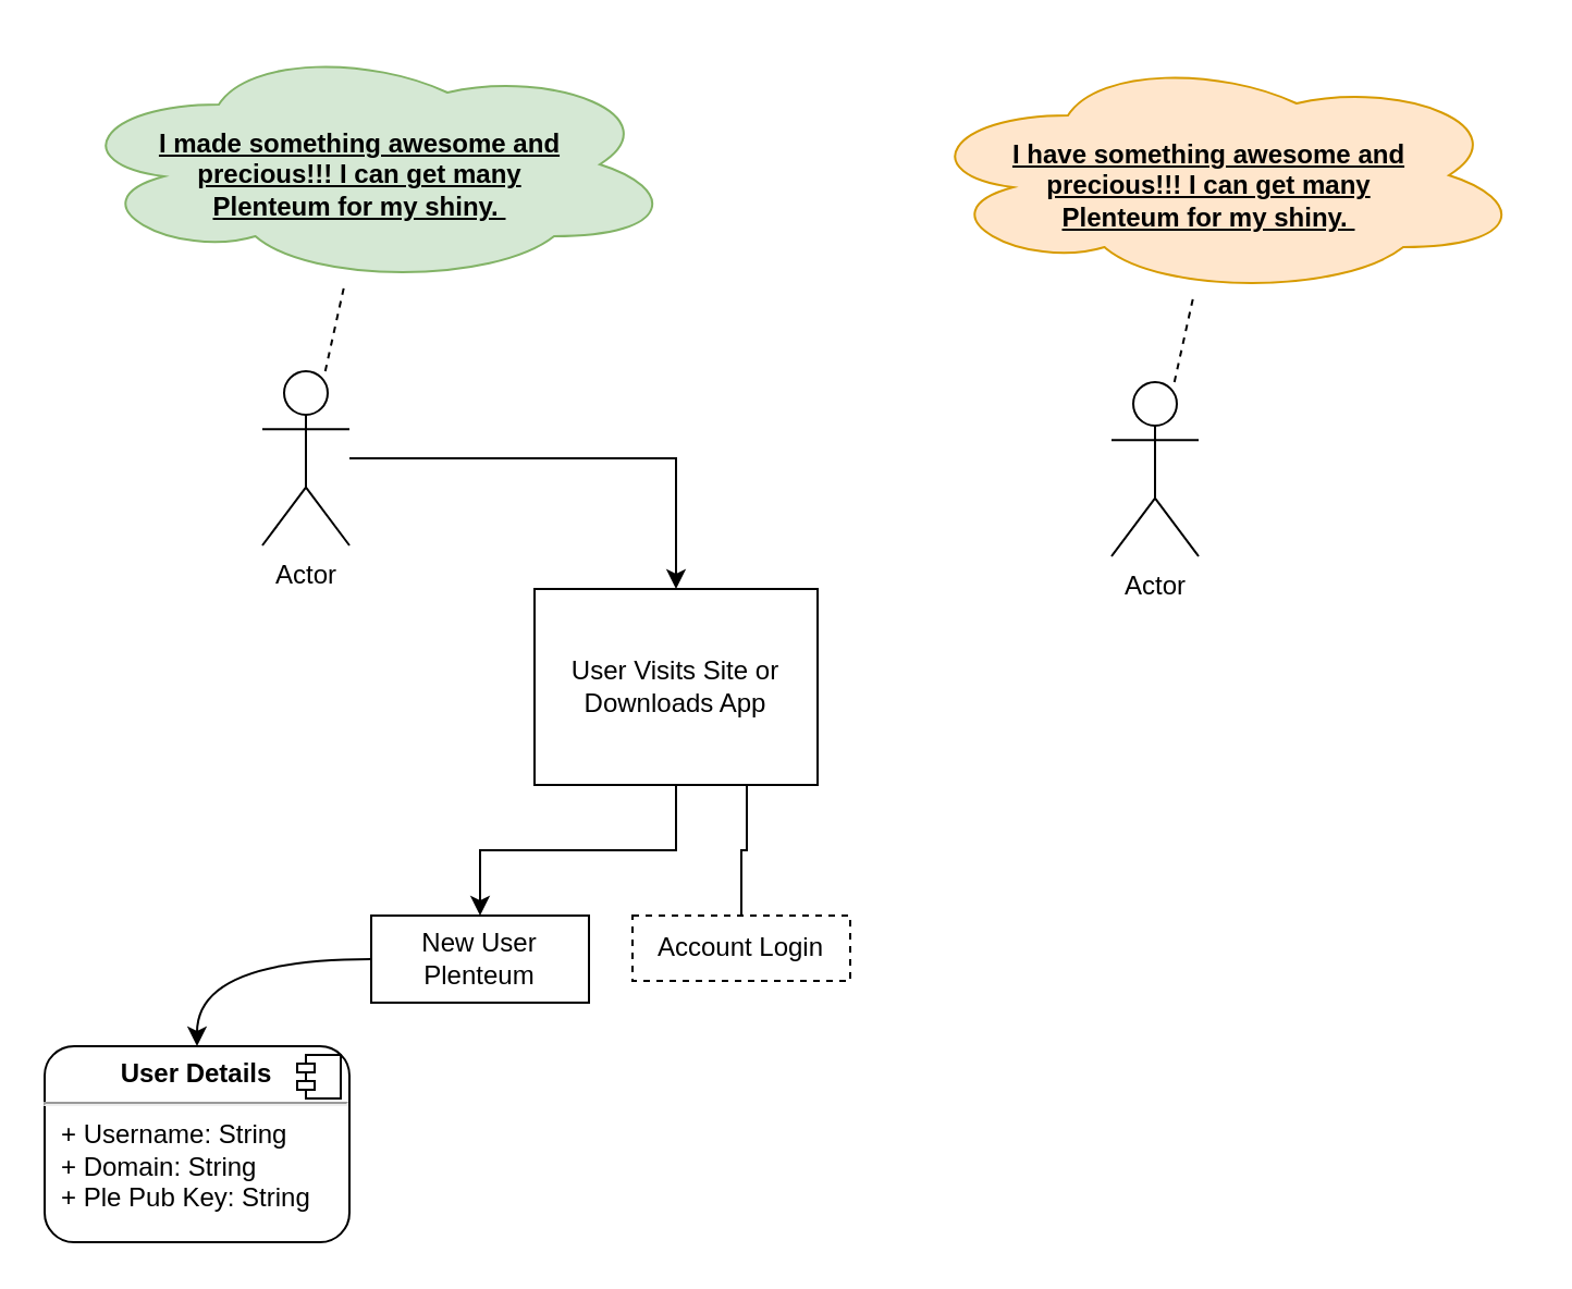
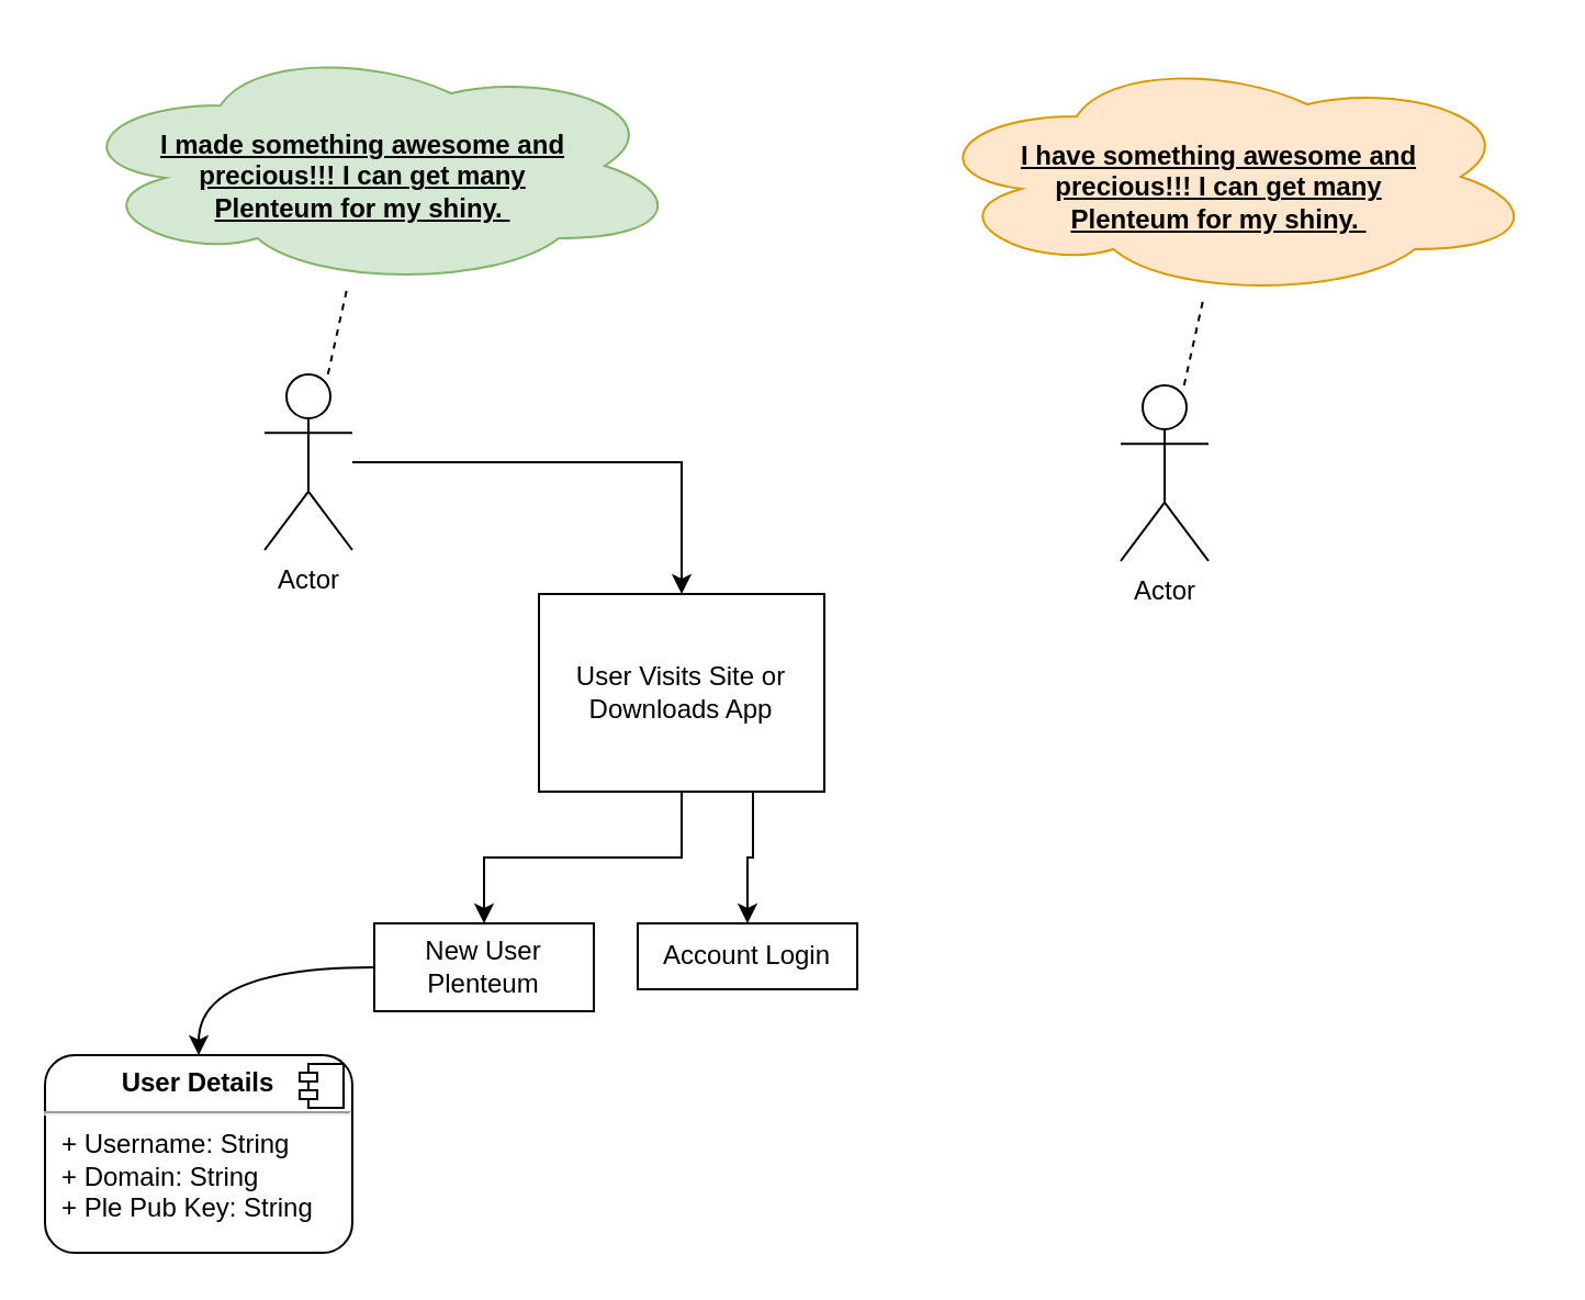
- <mxCell id="5" style="edgeStyle=orthogonalEdgeStyle;rounded=0;orthogonalLoop=1;jettySize=auto;html=1;exitX=0.75;exitY=1;exitDx=0;exitDy=0;endArrow=none;" edge="1" parent="1" source="6" target="9"><mxGeometry relative="1" as="geometry" /></mxCell>
+ <mxCell id="5" style="edgeStyle=orthogonalEdgeStyle;rounded=0;orthogonalLoop=1;jettySize=auto;html=1;exitX=0.75;exitY=1;exitDx=0;exitDy=0;" edge="1" parent="1" source="6" target="9"><mxGeometry relative="1" as="geometry" /></mxCell>
- <mxCell id="9" value="Account Login&lt;br&gt;" style="whiteSpace=wrap;html=1;dashed=1;" parent="1" vertex="1"><mxGeometry x="290" y="420" width="100" height="30" as="geometry" /></mxCell>
+ <mxCell id="9" value="Account Login&lt;br&gt;" style="whiteSpace=wrap;html=1;" parent="1" vertex="1"><mxGeometry x="290" y="420" width="100" height="30" as="geometry" /></mxCell>
